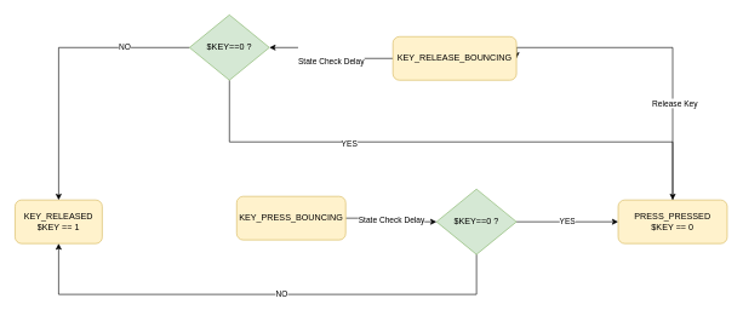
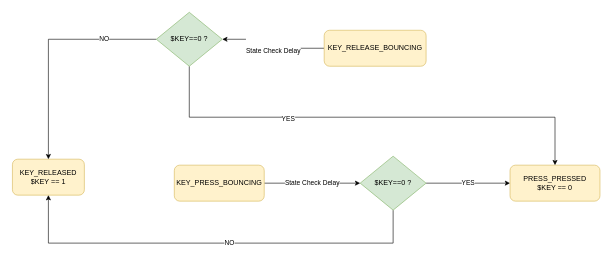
- <mxCell id="9" style="edgeStyle=orthogonalEdgeStyle;rounded=0;orthogonalLoop=1;jettySize=auto;html=1;entryX=1;entryY=0.5;entryDx=0;entryDy=0;" edge="1" parent="1" source="11" target="13"><mxGeometry relative="1" as="geometry"><Array as="points"><mxPoint x="925" y="65" /></Array></mxGeometry></mxCell>
- <mxCell id="10" value="Release Key" style="edgeLabel;html=1;align=center;verticalAlign=middle;resizable=0;points=[];" vertex="1" connectable="0" parent="9"><mxGeometry x="-0.393" y="-2" relative="1" as="geometry"><mxPoint as="offset" /></mxGeometry></mxCell>
- <mxCell id="4" value="KEY_PRESS_BOUNCING" style="rounded=1;whiteSpace=wrap;html=1;fillColor=#fff2cc;strokeColor=#d6b656;" vertex="1" parent="1"><mxGeometry x="325" y="270" width="150" height="60" as="geometry" /></mxCell>
+ <mxCell id="4" value="KEY_PRESS_BOUNCING" style="rounded=1;whiteSpace=wrap;html=1;fillColor=#fff2cc;strokeColor=#d6b656;" vertex="1" parent="1"><mxGeometry x="290" y="275" width="150" height="60" as="geometry" /></mxCell>
- <mxCell id="2" value="KEY_RELEASED&lt;br&gt;$KEY == 1" style="rounded=1;whiteSpace=wrap;html=1;fillColor=#fff2cc;strokeColor=#d6b656;" vertex="1" parent="1"><mxGeometry x="20" y="275" width="120" height="60" as="geometry" /></mxCell>
+ <mxCell id="2" value="KEY_RELEASED&lt;br&gt;$KEY == 1" style="rounded=1;whiteSpace=wrap;html=1;fillColor=#fff2cc;strokeColor=#d6b656;" vertex="1" parent="1"><mxGeometry x="20" y="265" width="120" height="60" as="geometry" /></mxCell>
